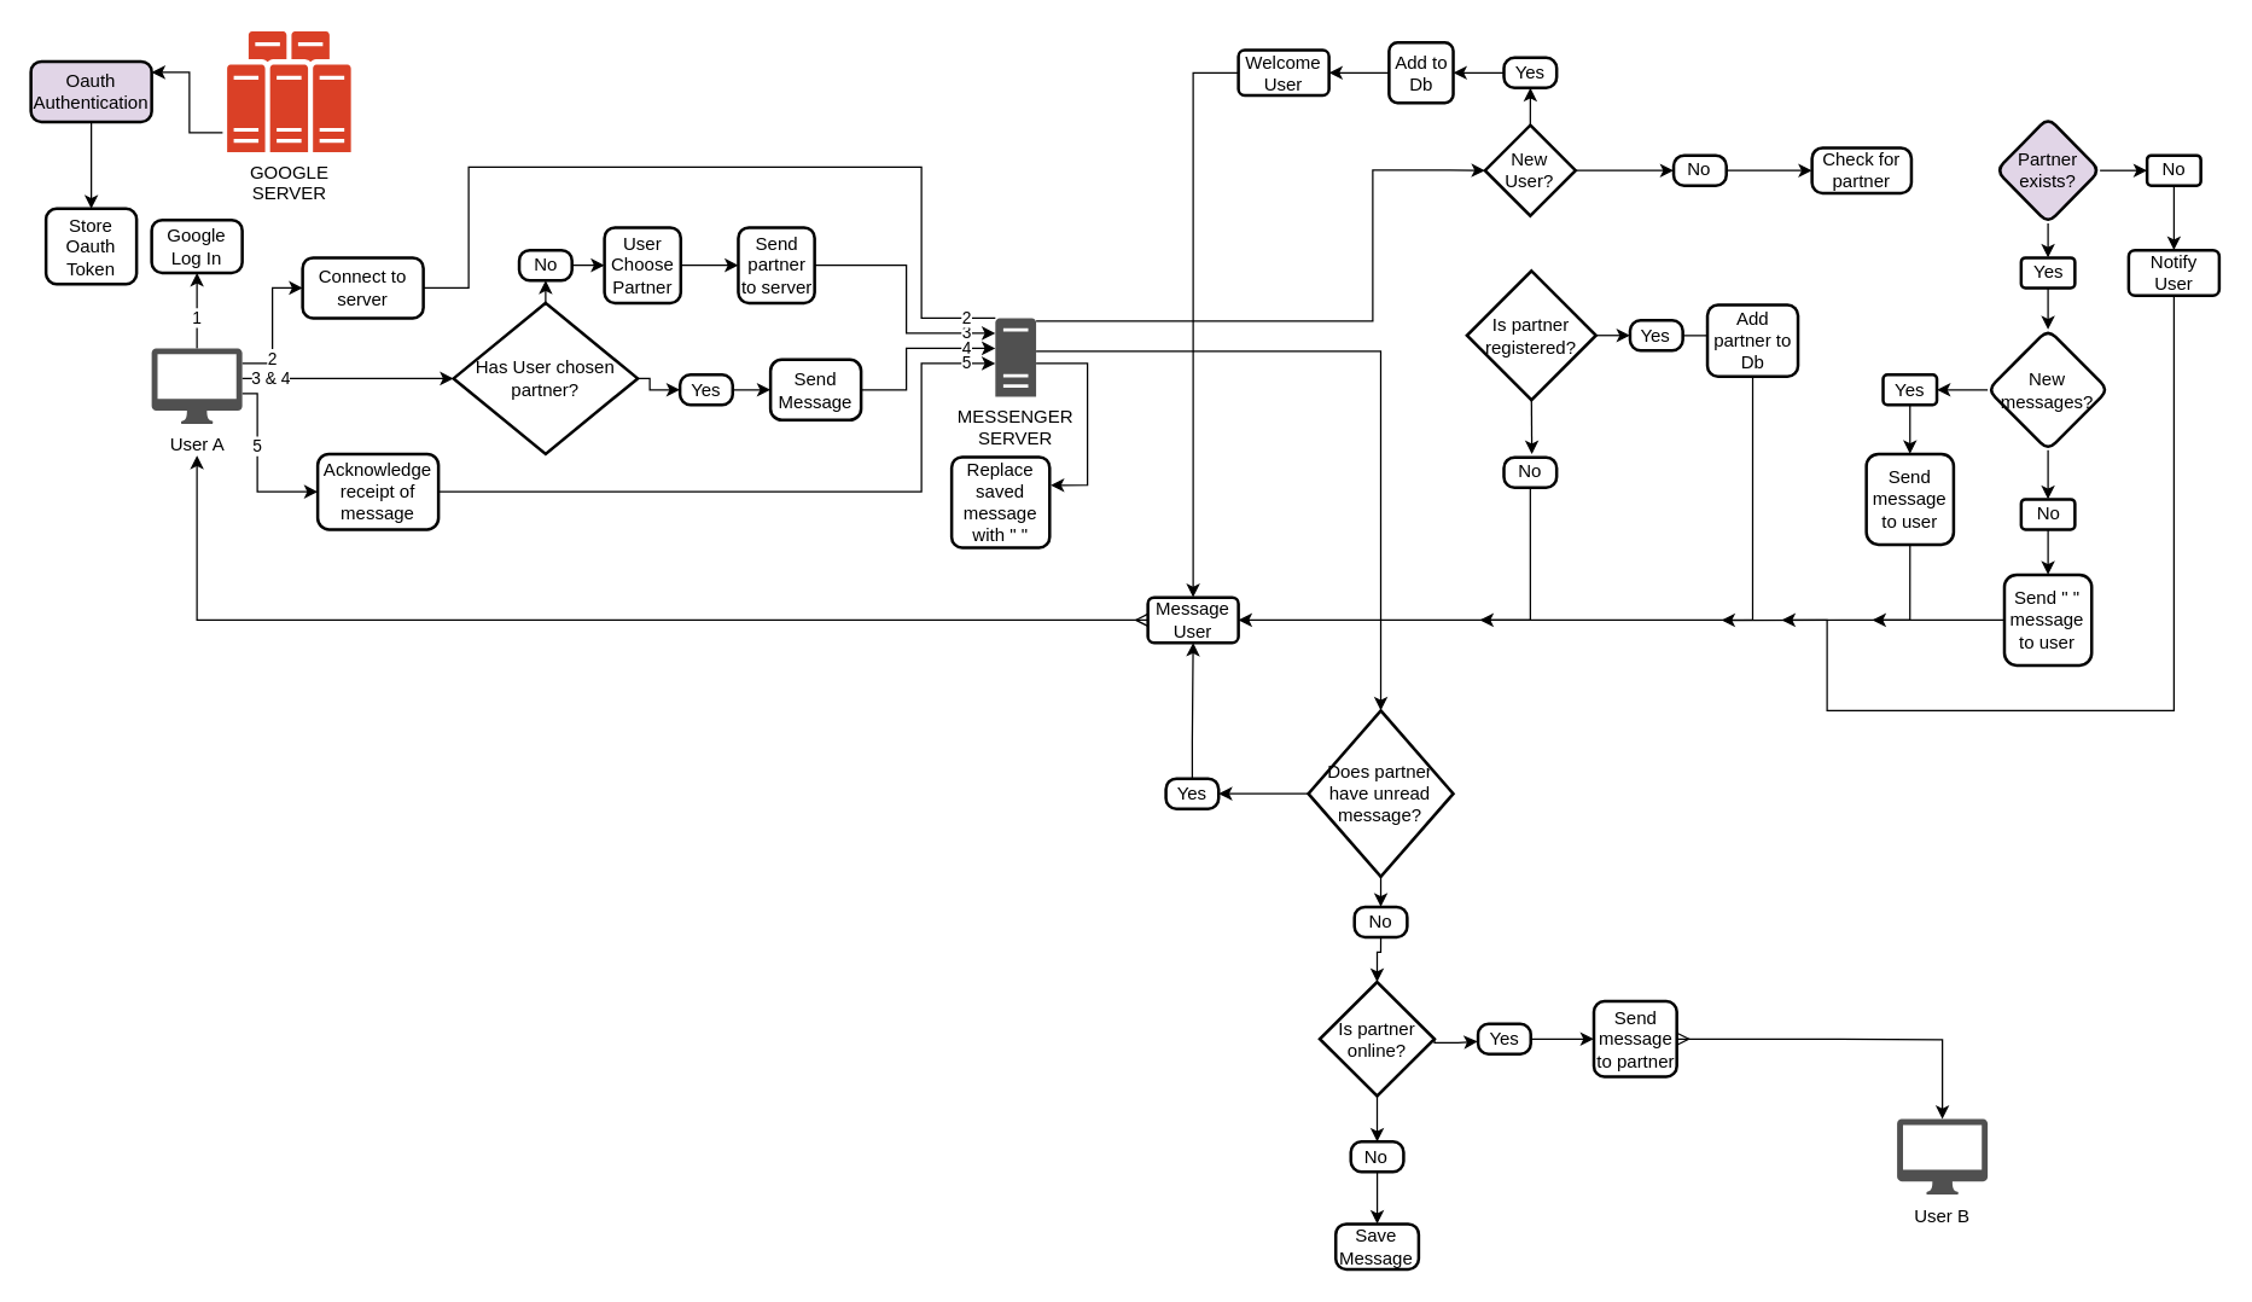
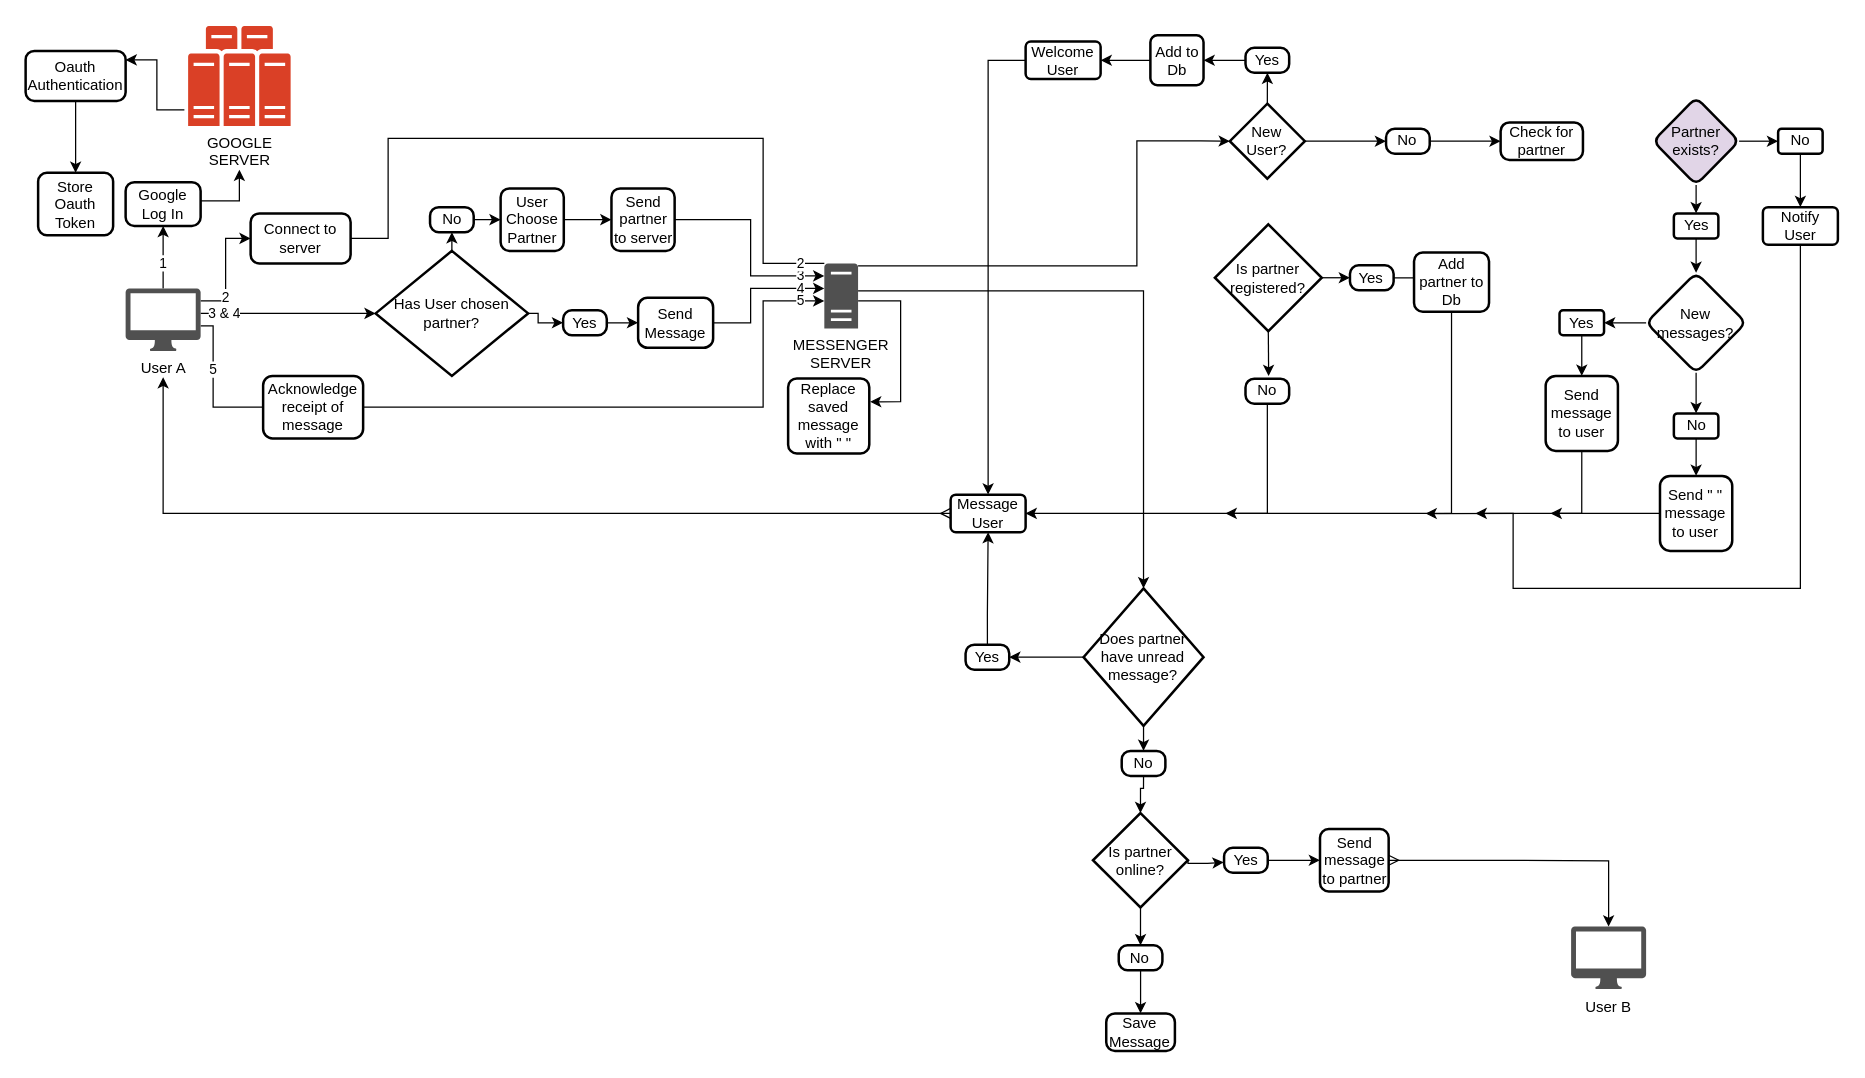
- <mxCell id="13" value="Oauth&lt;div&gt;&lt;span style=&quot;background-color: initial;&quot;&gt;Authentication&lt;/span&gt;&lt;/div&gt;" style="rounded=1;whiteSpace=wrap;html=1;absoluteArcSize=1;arcSize=14;strokeWidth=2;fillColor=#e1d5e7;" vertex="1" parent="1"><mxGeometry x="20" y="40" width="80" height="40" as="geometry" /></mxCell>
+ <mxCell id="13" value="Oauth&lt;div&gt;&lt;span style=&quot;background-color: initial;&quot;&gt;Authentication&lt;/span&gt;&lt;/div&gt;" style="rounded=1;whiteSpace=wrap;html=1;absoluteArcSize=1;arcSize=14;strokeWidth=2;" vertex="1" parent="1"><mxGeometry x="20" y="40" width="80" height="40" as="geometry" /></mxCell>
+ <mxCell id="7" style="edgeStyle=orthogonalEdgeStyle;rounded=0;orthogonalLoop=1;jettySize=auto;html=1;exitX=0.983;exitY=0.585;exitDx=0;exitDy=0;entryX=0.5;entryY=1;entryDx=0;entryDy=35;entryPerimeter=0;exitPerimeter=0;" edge="1" parent="1" source="8" target="12"><mxGeometry relative="1" as="geometry"><mxPoint x="190" y="140" as="targetPoint" /><Array as="points"><mxPoint x="159" y="160" /><mxPoint x="191" y="160" /></Array></mxGeometry></mxCell>
- <mxCell id="5" value="5" style="edgeStyle=orthogonalEdgeStyle;rounded=0;orthogonalLoop=1;jettySize=auto;html=1;entryX=0;entryY=0.5;entryDx=0;entryDy=0;" edge="1" parent="1" source="6" target="89"><mxGeometry x="-0.222" relative="1" as="geometry"><Array as="points"><mxPoint x="170" y="260" /><mxPoint x="170" y="325" /></Array><mxPoint as="offset" /></mxGeometry></mxCell>
+ <mxCell id="5" value="5" style="edgeStyle=orthogonalEdgeStyle;rounded=0;orthogonalLoop=1;jettySize=auto;html=1;entryX=0;entryY=0.5;entryDx=0;entryDy=0;endArrow=none;" edge="1" parent="1" source="6" target="89"><mxGeometry x="-0.222" relative="1" as="geometry"><Array as="points"><mxPoint x="170" y="260" /><mxPoint x="170" y="325" /></Array><mxPoint as="offset" /></mxGeometry></mxCell>
